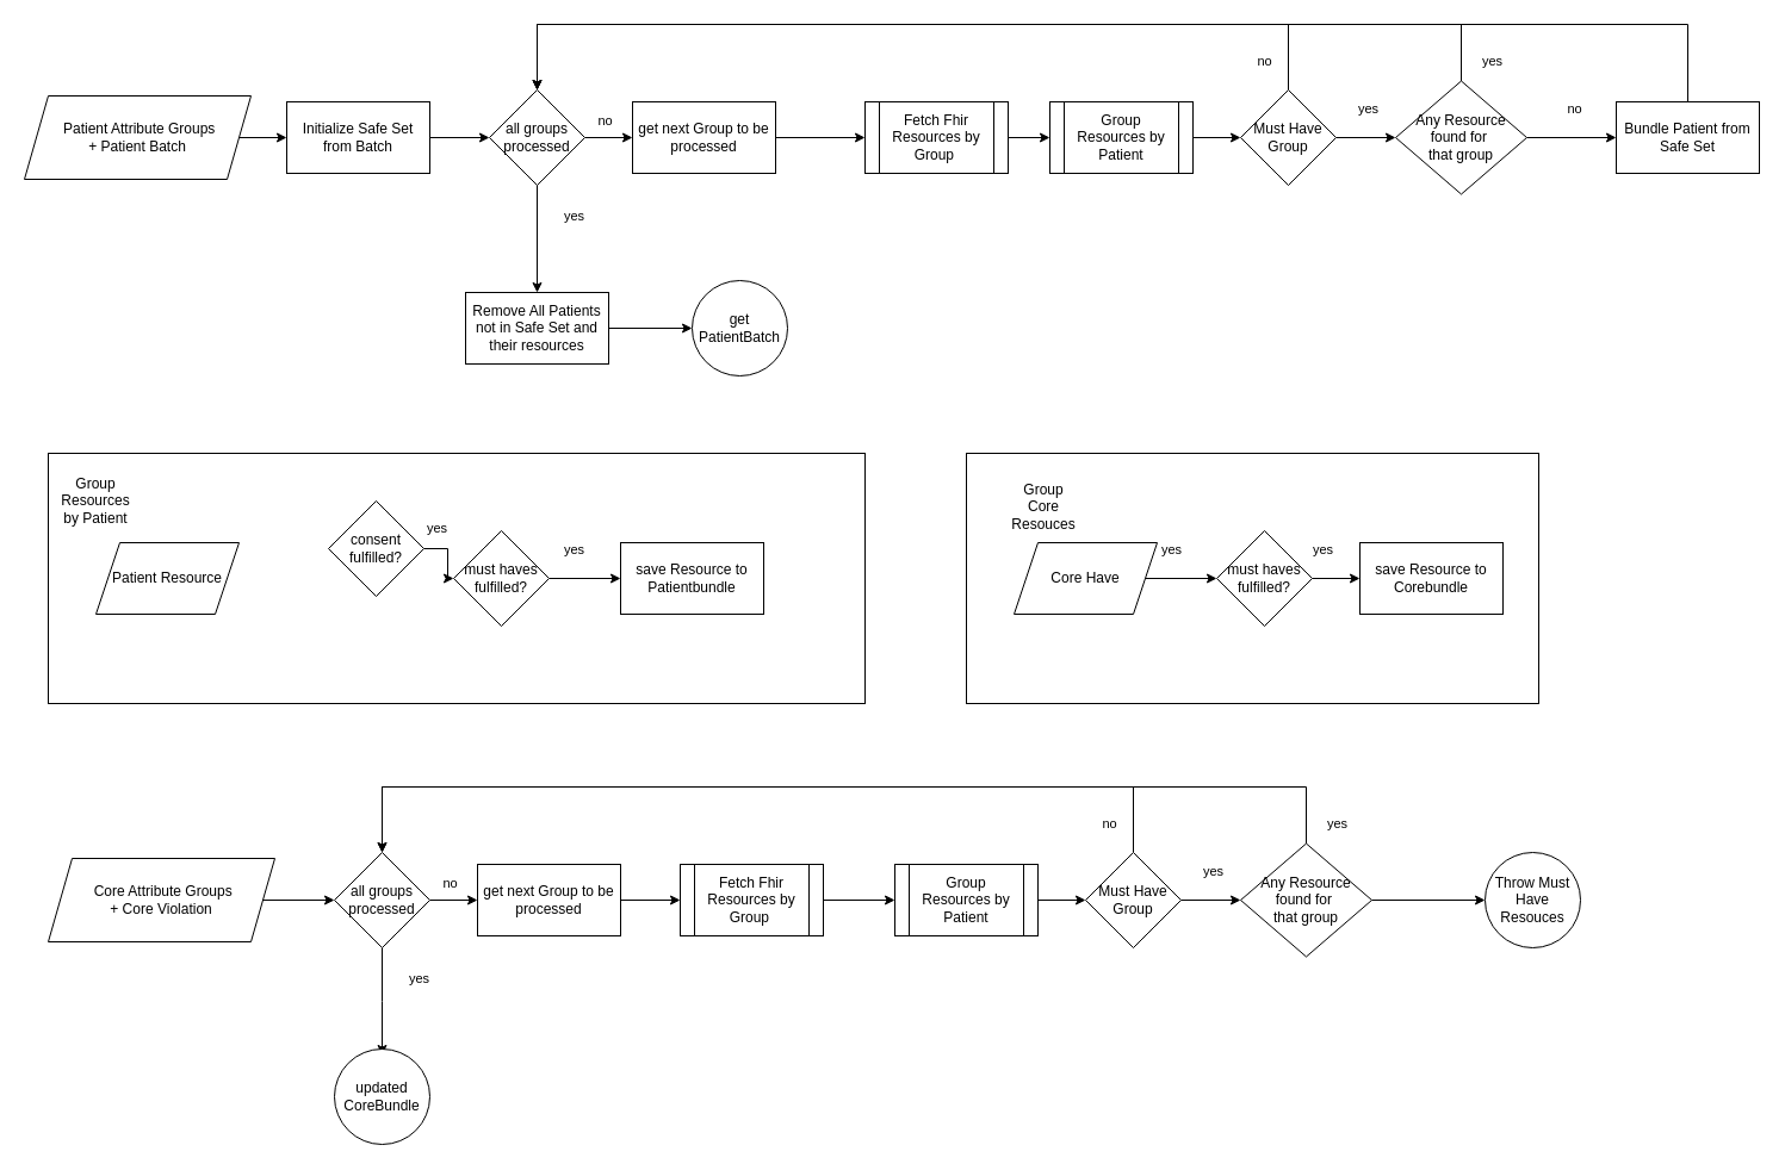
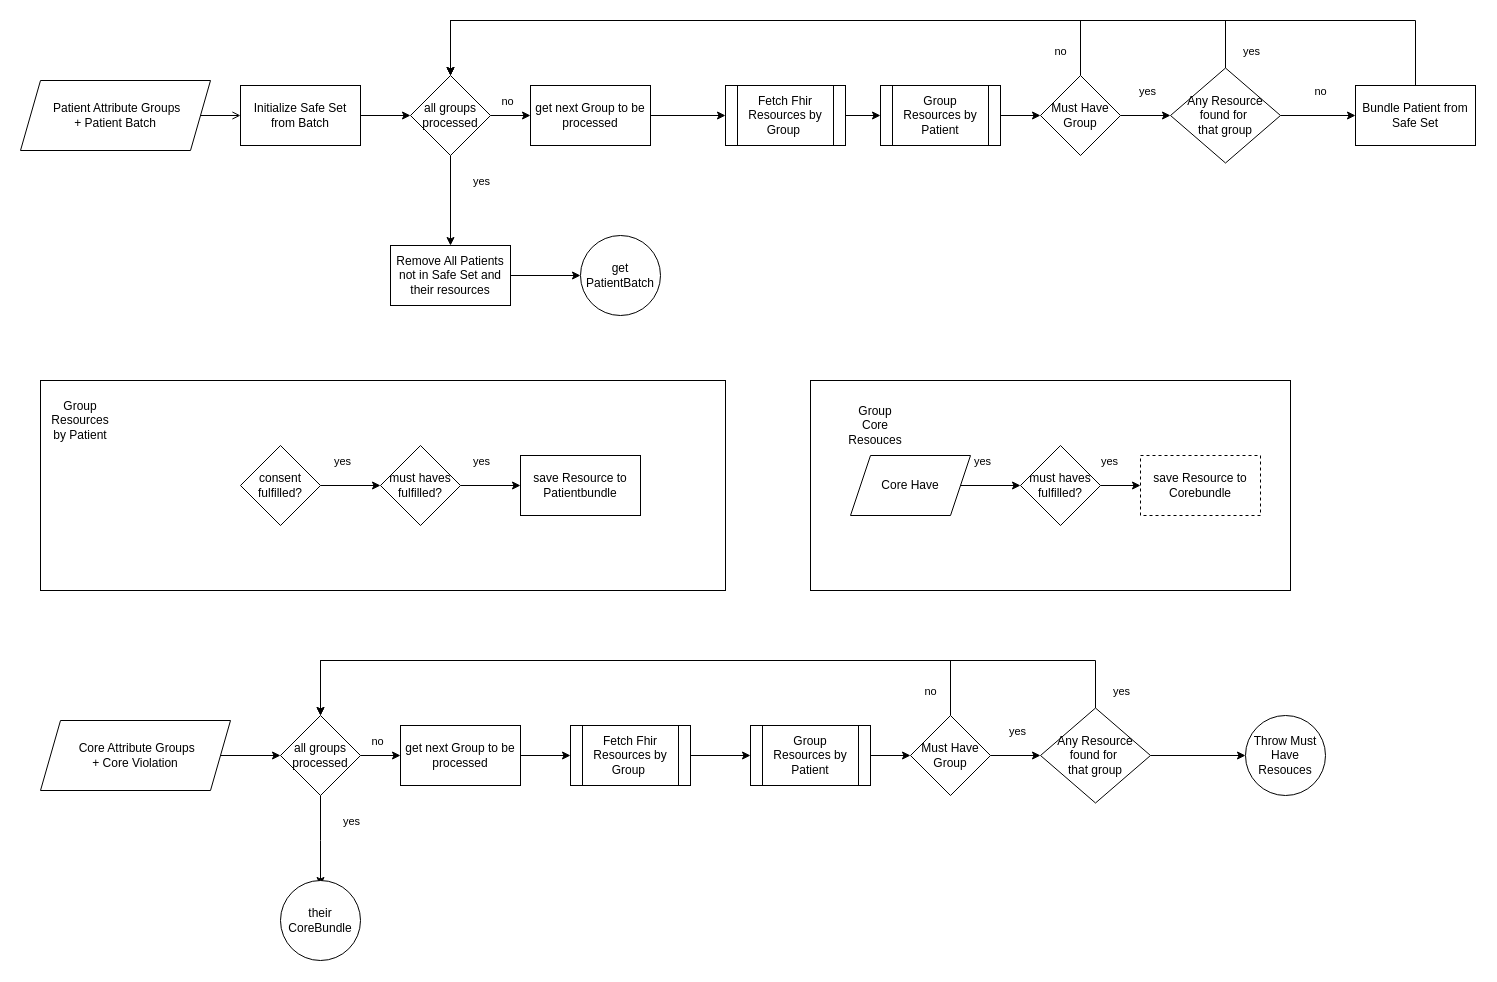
- <mxCell id="3" value="" style="edgeStyle=orthogonalEdgeStyle;rounded=0;orthogonalLoop=1;jettySize=auto;html=1;" edge="1" parent="1" source="4" target="25"><mxGeometry relative="1" as="geometry" /></mxCell>
+ <mxCell id="3" value="" style="edgeStyle=orthogonalEdgeStyle;rounded=0;orthogonalLoop=1;jettySize=auto;html=1;endArrow=open;" edge="1" parent="1" source="4" target="25"><mxGeometry relative="1" as="geometry" /></mxCell>
- <mxCell id="9" value="consent fulfilled?" style="rhombus;whiteSpace=wrap;html=1;rounded=0;" vertex="1" parent="1"><mxGeometry x="275" y="420" width="80" height="80" as="geometry" /></mxCell>
+ <mxCell id="9" value="consent fulfilled?" style="rhombus;whiteSpace=wrap;html=1;rounded=0;" vertex="1" parent="1"><mxGeometry x="240" y="445" width="80" height="80" as="geometry" /></mxCell>
- <mxCell id="16" value="Patient Resource" style="shape=parallelogram;perimeter=parallelogramPerimeter;whiteSpace=wrap;html=1;fixedSize=1;" vertex="1" parent="1"><mxGeometry x="80" y="455" width="120" height="60" as="geometry" /></mxCell>
- <mxCell id="71" value="save Resource to Corebundle" style="whiteSpace=wrap;html=1;rounded=0;" vertex="1" parent="1"><mxGeometry x="1140" y="455" width="120" height="60" as="geometry" /></mxCell>
+ <mxCell id="71" value="save Resource to Corebundle" style="whiteSpace=wrap;html=1;rounded=0;dashed=1;" vertex="1" parent="1"><mxGeometry x="1140" y="455" width="120" height="60" as="geometry" /></mxCell>
- <mxCell id="64" value="updated CoreBundle" style="ellipse;whiteSpace=wrap;html=1;" vertex="1" parent="1"><mxGeometry x="280" y="880" width="80" height="80" as="geometry" /></mxCell>
+ <mxCell id="64" value="their CoreBundle" style="ellipse;whiteSpace=wrap;html=1;" vertex="1" parent="1"><mxGeometry x="280" y="880" width="80" height="80" as="geometry" /></mxCell>
